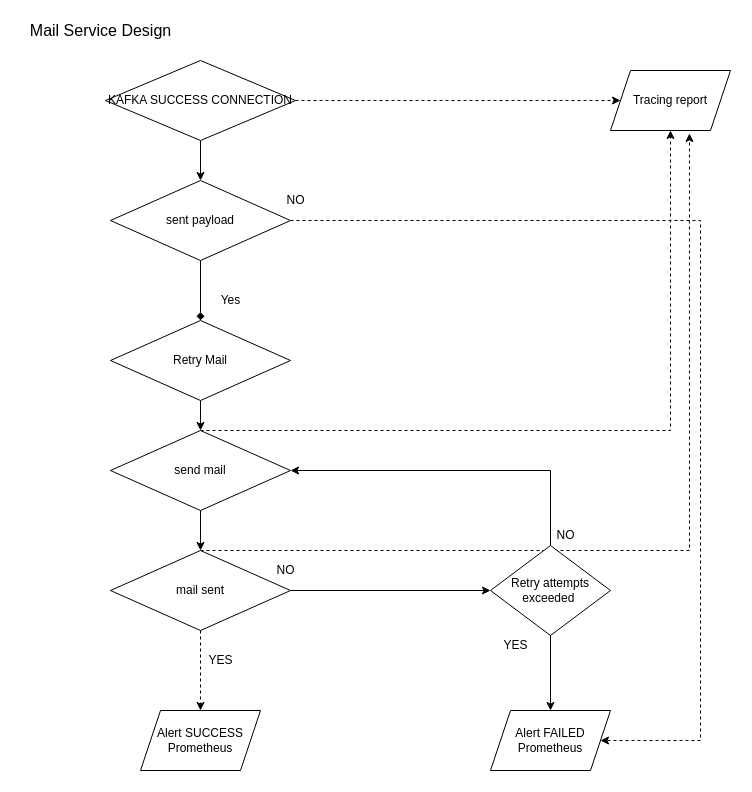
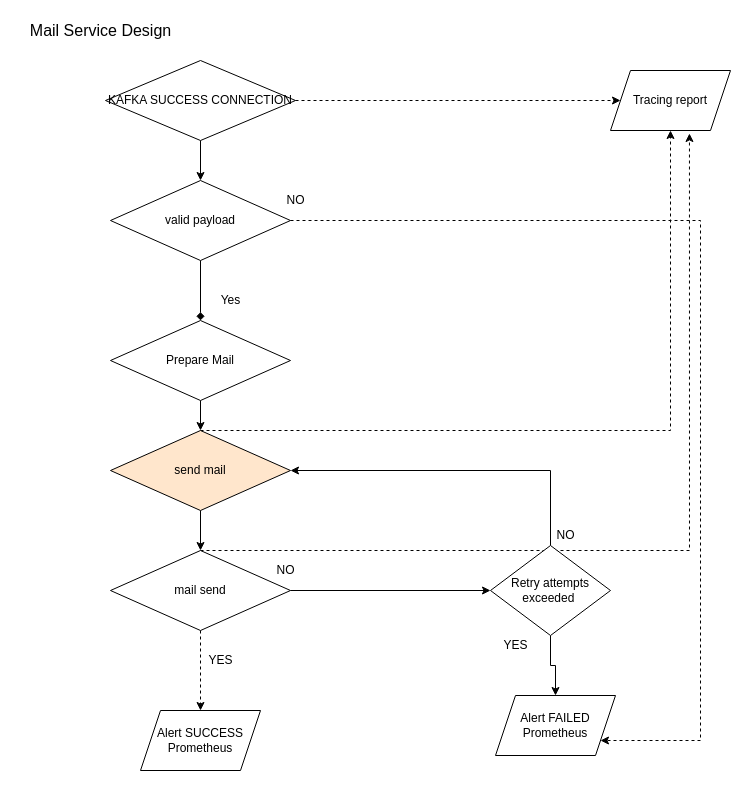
- <mxCell id="7" value="sent payload" style="rhombus;whiteSpace=wrap;html=1;" vertex="1" parent="1"><mxGeometry x="110" y="180" width="180" height="80" as="geometry" /></mxCell>
+ <mxCell id="7" value="valid payload" style="rhombus;whiteSpace=wrap;html=1;" vertex="1" parent="1"><mxGeometry x="110" y="180" width="180" height="80" as="geometry" /></mxCell>
- <mxCell id="9" value="Retry Mail" style="rhombus;whiteSpace=wrap;html=1;" vertex="1" parent="1"><mxGeometry x="110" y="320" width="180" height="80" as="geometry" /></mxCell>
+ <mxCell id="9" value="Prepare Mail" style="rhombus;whiteSpace=wrap;html=1;" vertex="1" parent="1"><mxGeometry x="110" y="320" width="180" height="80" as="geometry" /></mxCell>
- <mxCell id="24" value="send mail" style="rhombus;whiteSpace=wrap;html=1;" vertex="1" parent="1"><mxGeometry x="110" y="430" width="180" height="80" as="geometry" /></mxCell>
+ <mxCell id="24" value="send mail" style="rhombus;whiteSpace=wrap;html=1;fillColor=#ffe6cc;" vertex="1" parent="1"><mxGeometry x="110" y="430" width="180" height="80" as="geometry" /></mxCell>
- <mxCell id="13" value="mail sent" style="rhombus;whiteSpace=wrap;html=1;" vertex="1" parent="1"><mxGeometry x="110" y="550" width="180" height="80" as="geometry" /></mxCell>
+ <mxCell id="13" value="mail send" style="rhombus;whiteSpace=wrap;html=1;" vertex="1" parent="1"><mxGeometry x="110" y="550" width="180" height="80" as="geometry" /></mxCell>
- <mxCell id="16" value="Alert FAILED Prometheus" style="shape=parallelogram;perimeter=parallelogramPerimeter;whiteSpace=wrap;html=1;fixedSize=1;" vertex="1" parent="1"><mxGeometry x="490" y="710" width="120" height="60" as="geometry" /></mxCell>
+ <mxCell id="16" value="Alert FAILED Prometheus" style="shape=parallelogram;perimeter=parallelogramPerimeter;whiteSpace=wrap;html=1;fixedSize=1;" vertex="1" parent="1"><mxGeometry x="495" y="695" width="120" height="60" as="geometry" /></mxCell>
